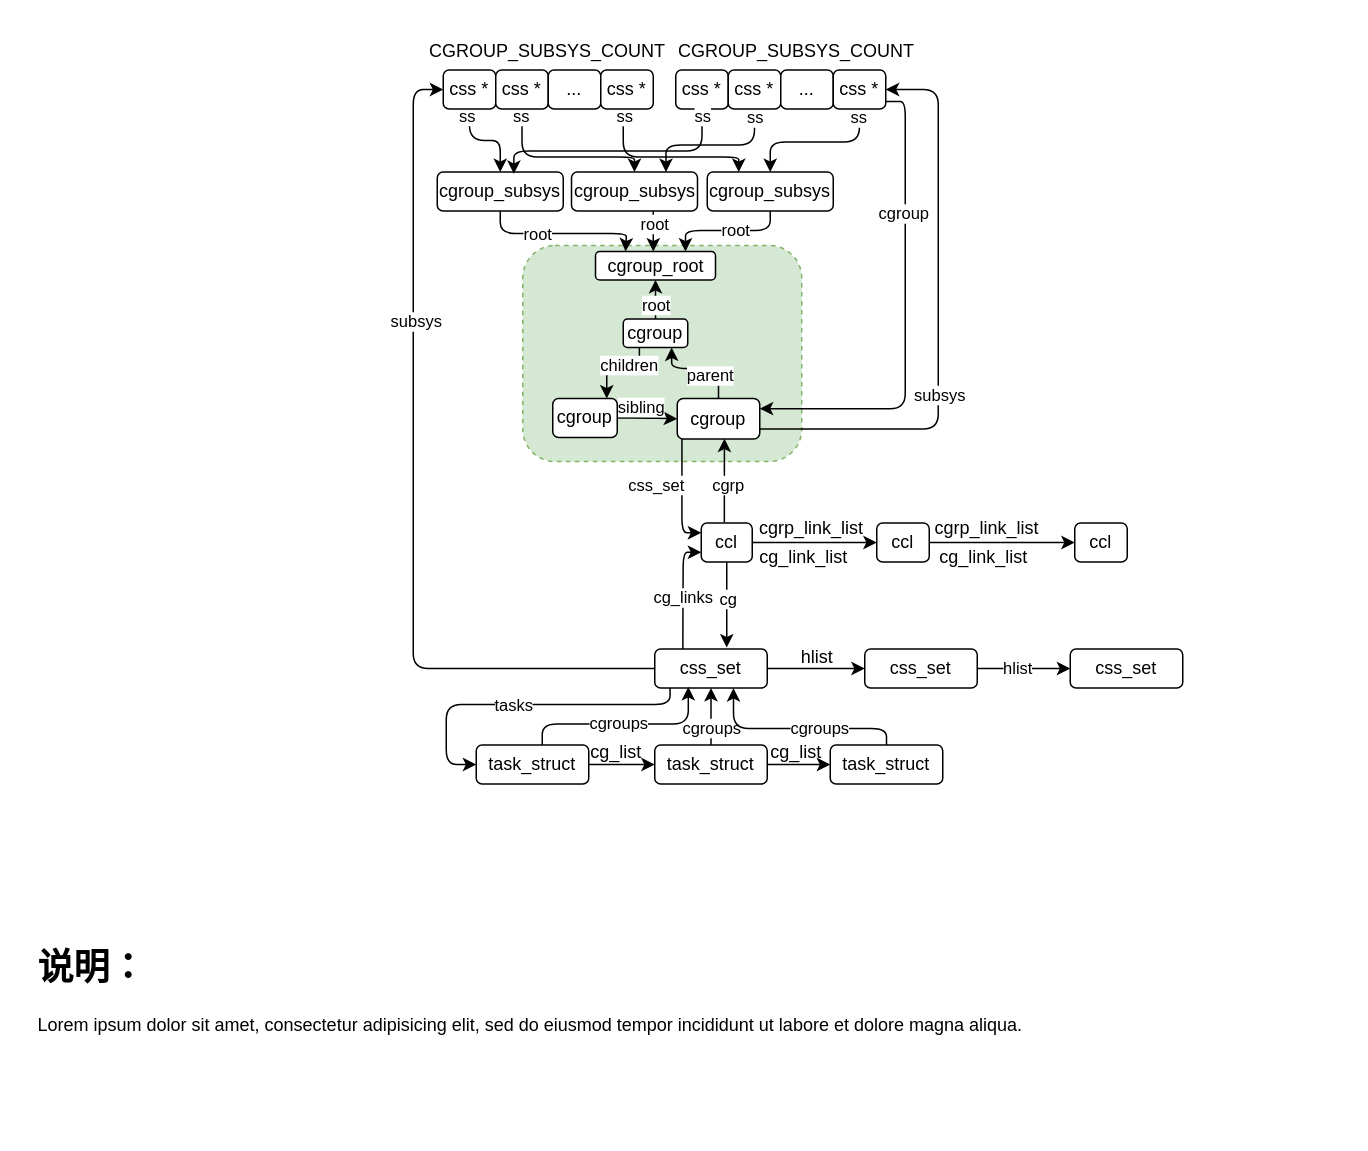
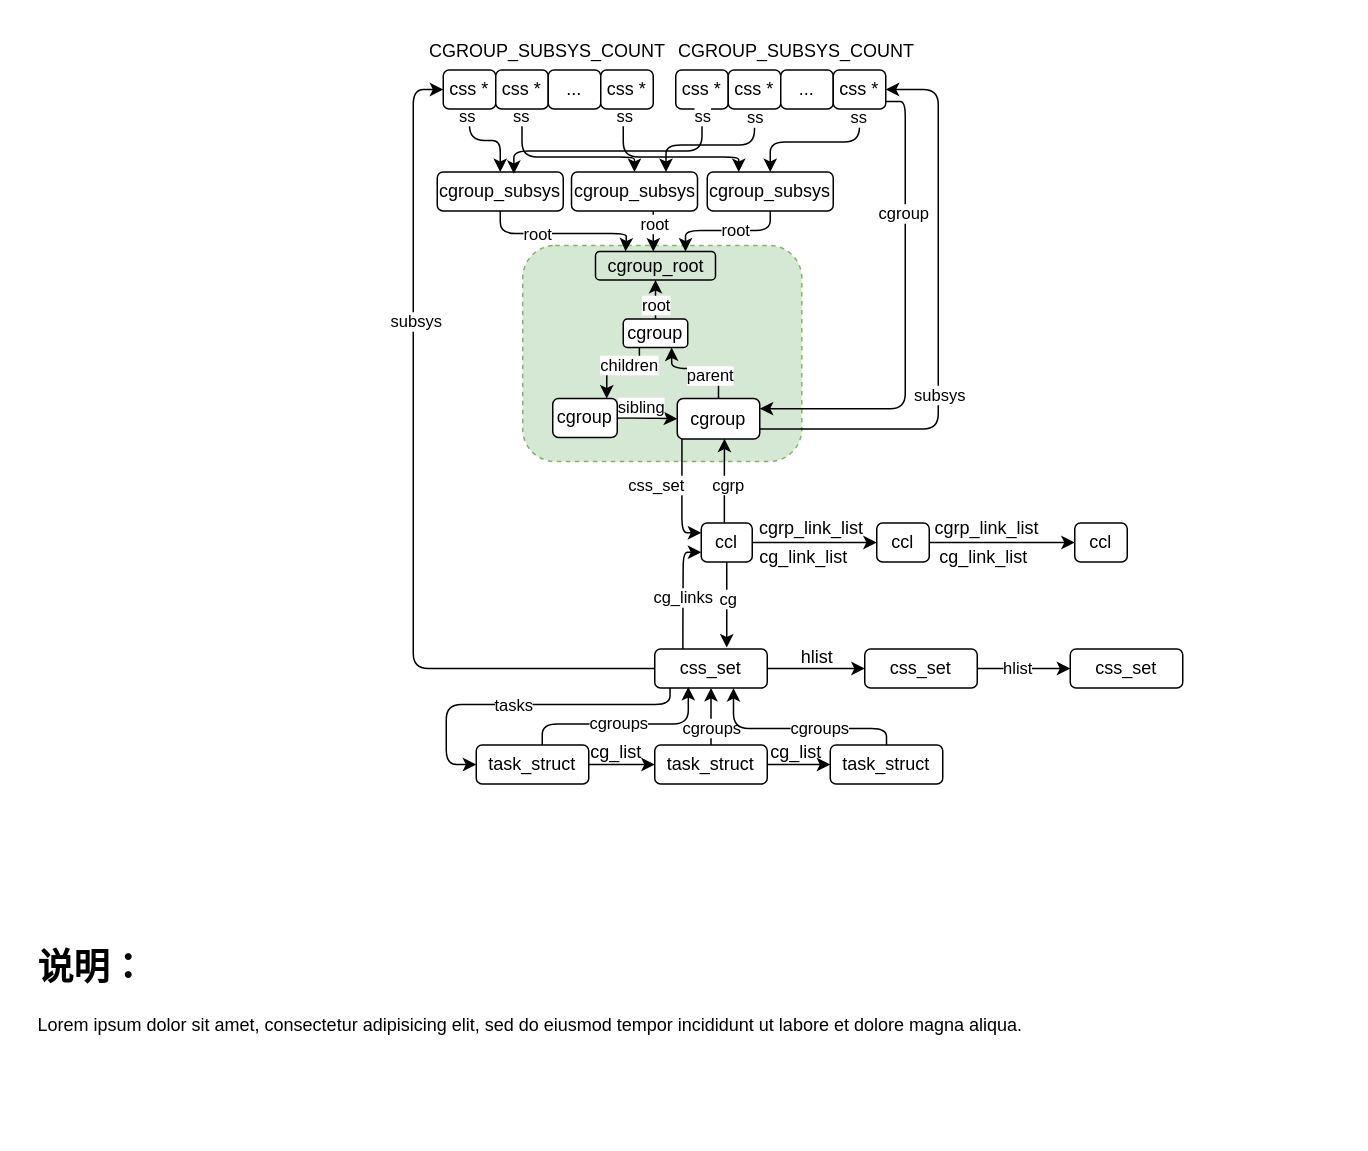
- <mxCell id="58" value="cgroup_root" style="rounded=1;whiteSpace=wrap;html=1;" parent="1" vertex="1"><mxGeometry x="396.5" y="167" width="80" height="19" as="geometry" /></mxCell>
+ <mxCell id="58" value="cgroup_root" style="rounded=1;whiteSpace=wrap;html=1;fillColor=#d5e8d4;" parent="1" vertex="1"><mxGeometry x="396.5" y="167" width="80" height="19" as="geometry" /></mxCell>
